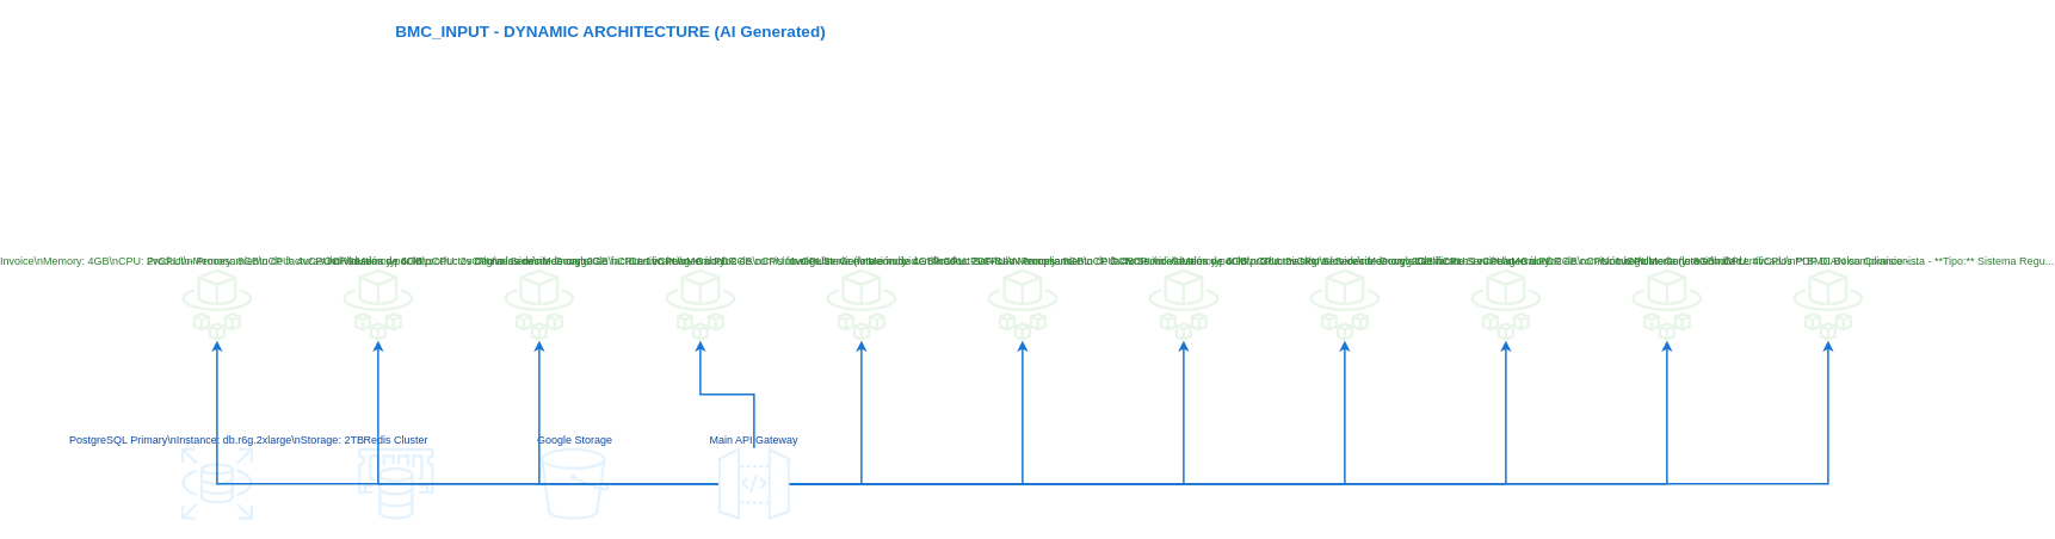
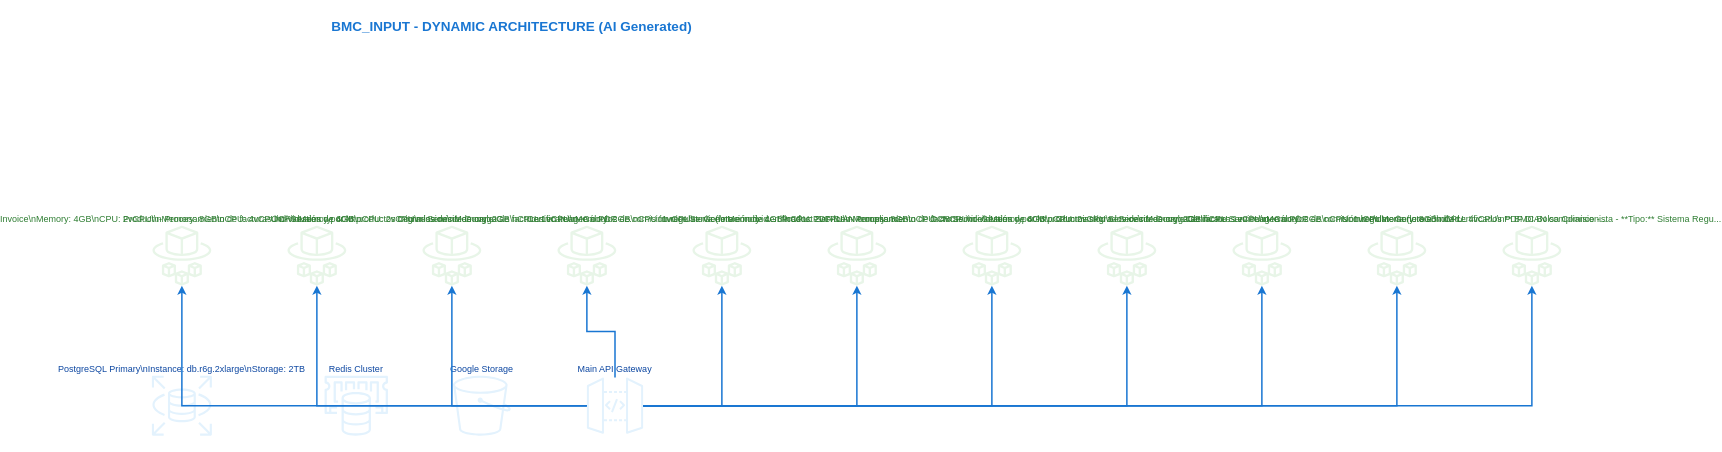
- <mxCell id="15" value="Redis Cluster" style="shape=mxgraph.aws4.elasticache;labelPosition=bottom;verticalLabelPosition=top;align=center;verticalAlign=bottom;fillColor=#E3F2FD;strokeColor=#1976D2;fontColor=#0D47A1;" vertex="1" parent="1"><mxGeometry x="220" y="500" width="120" height="80" as="geometry" /></mxCell>
+ <mxCell id="15" value="Redis Cluster" style="shape=mxgraph.aws4.elasticache;labelPosition=bottom;verticalLabelPosition=top;align=center;verticalAlign=bottom;fillColor=#E3F2FD;strokeColor=#1976D2;fontColor=#0D47A1;" vertex="1" parent="1"><mxGeometry x="220" y="500" width="185" height="80" as="geometry" /></mxCell>
- <mxCell id="17" value="Main API Gateway" style="shape=mxgraph.aws4.api_gateway;labelPosition=bottom;verticalLabelPosition=top;align=center;verticalAlign=bottom;fillColor=#E3F2FD;strokeColor=#1976D2;fontColor=#0D47A1;" vertex="1" parent="1"><mxGeometry x="620" y="500" width="120" height="80" as="geometry" /></mxCell>
+ <mxCell id="17" value="Main API Gateway" style="shape=mxgraph.aws4.api_gateway;labelPosition=bottom;verticalLabelPosition=top;align=center;verticalAlign=bottom;fillColor=#E3F2FD;strokeColor=#1976D2;fontColor=#0D47A1;" vertex="1" parent="1"><mxGeometry x="620" y="500" width="75" height="80" as="geometry" /></mxCell>
